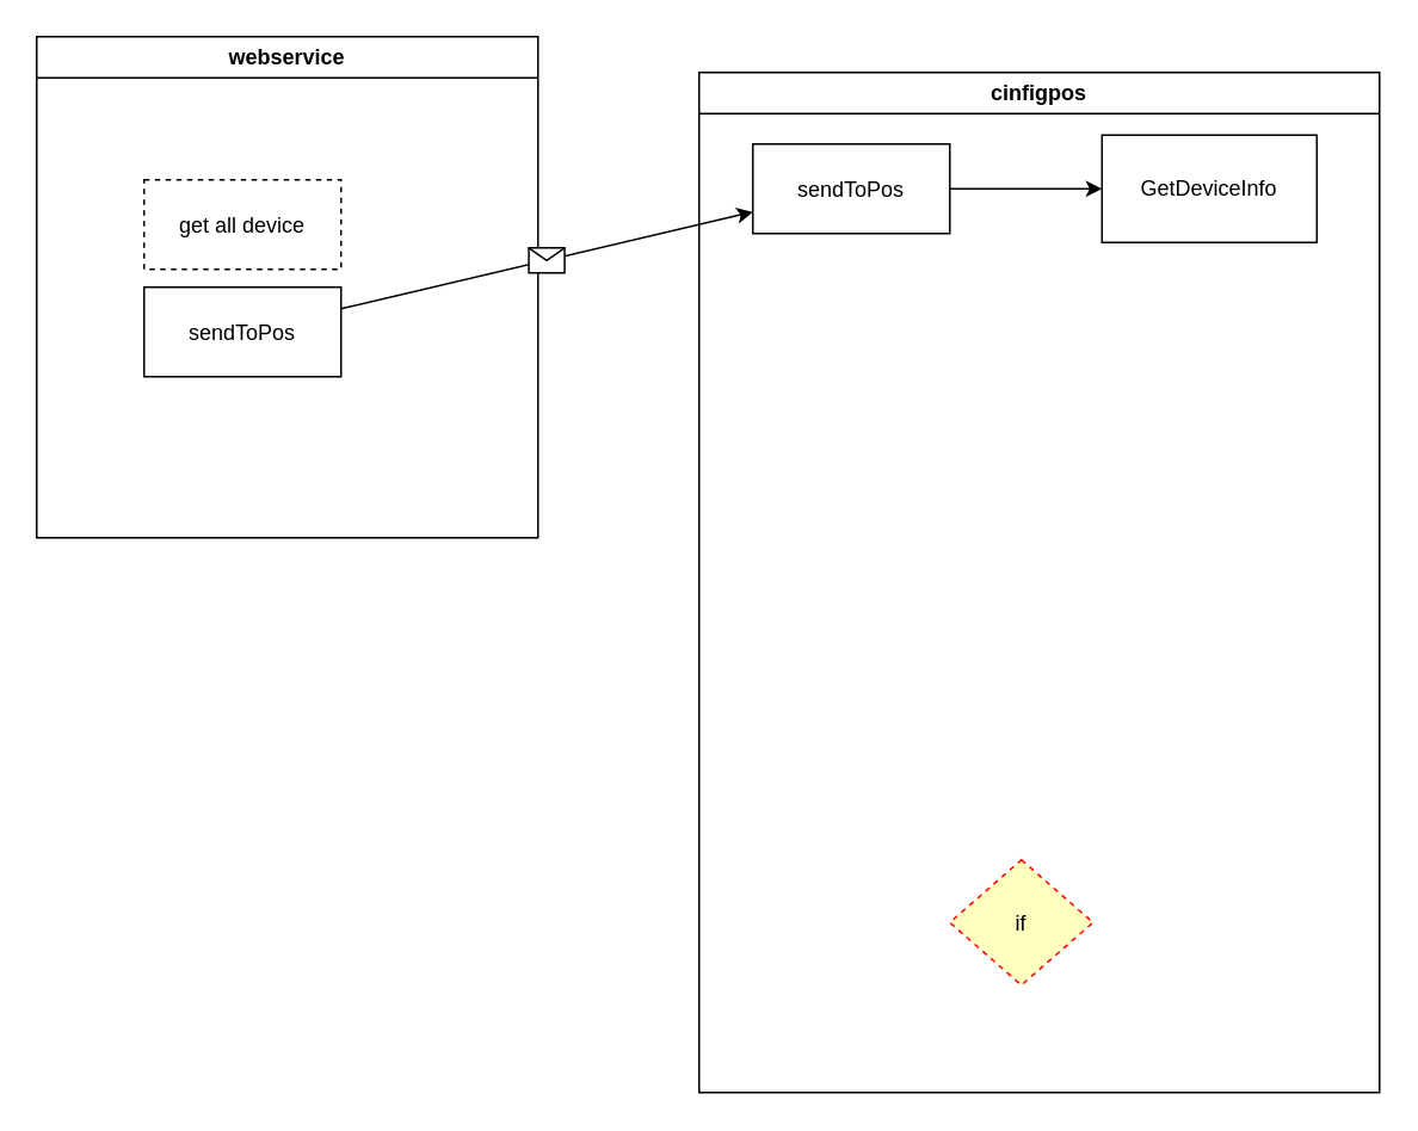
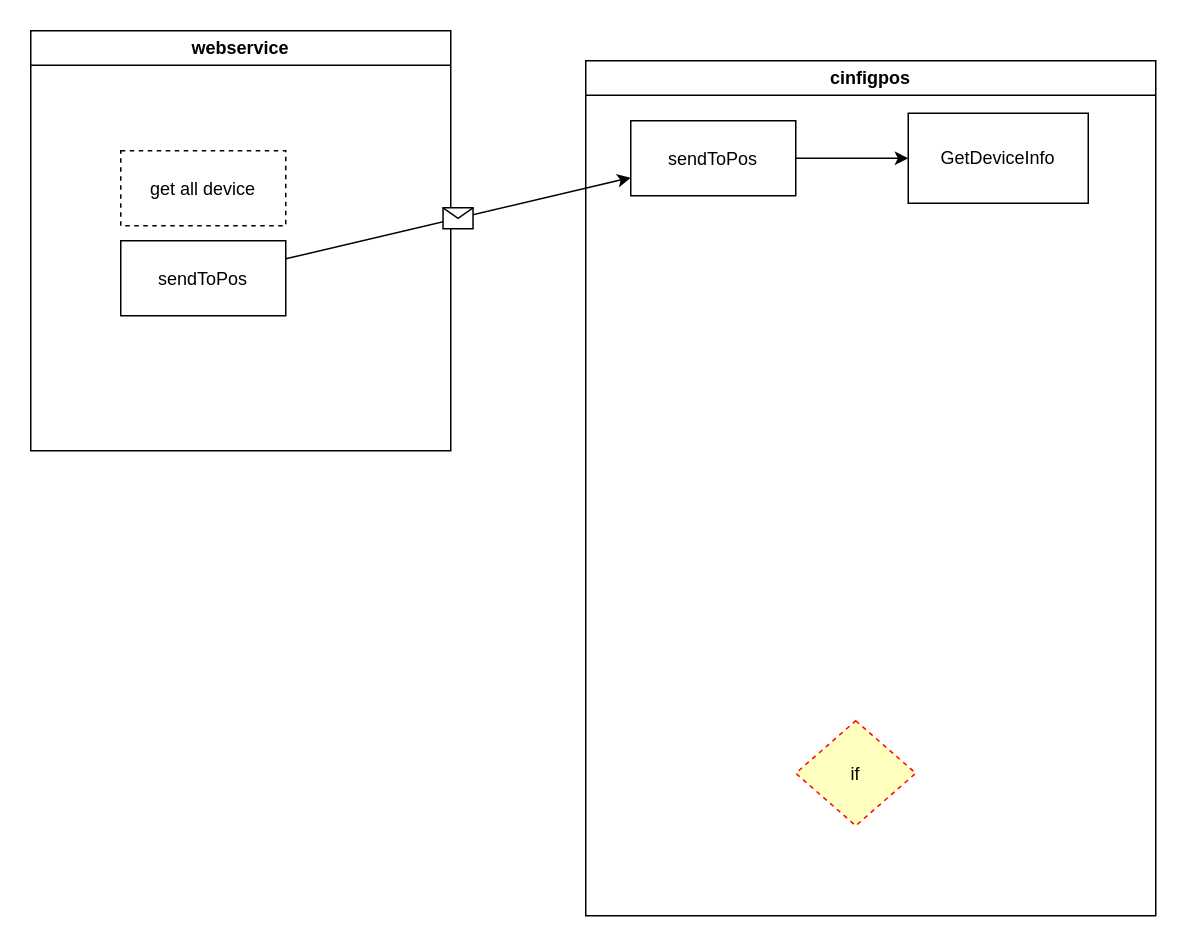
- <mxCell id="9" value="GetDeviceInfo" style="whiteSpace=wrap;html=1;" vertex="1" parent="5"><mxGeometry x="225" y="35" width="120" height="60" as="geometry" /></mxCell>
+ <mxCell id="9" value="GetDeviceInfo" style="whiteSpace=wrap;html=1;" vertex="1" parent="5"><mxGeometry x="215" y="35" width="120" height="60" as="geometry" /></mxCell>
